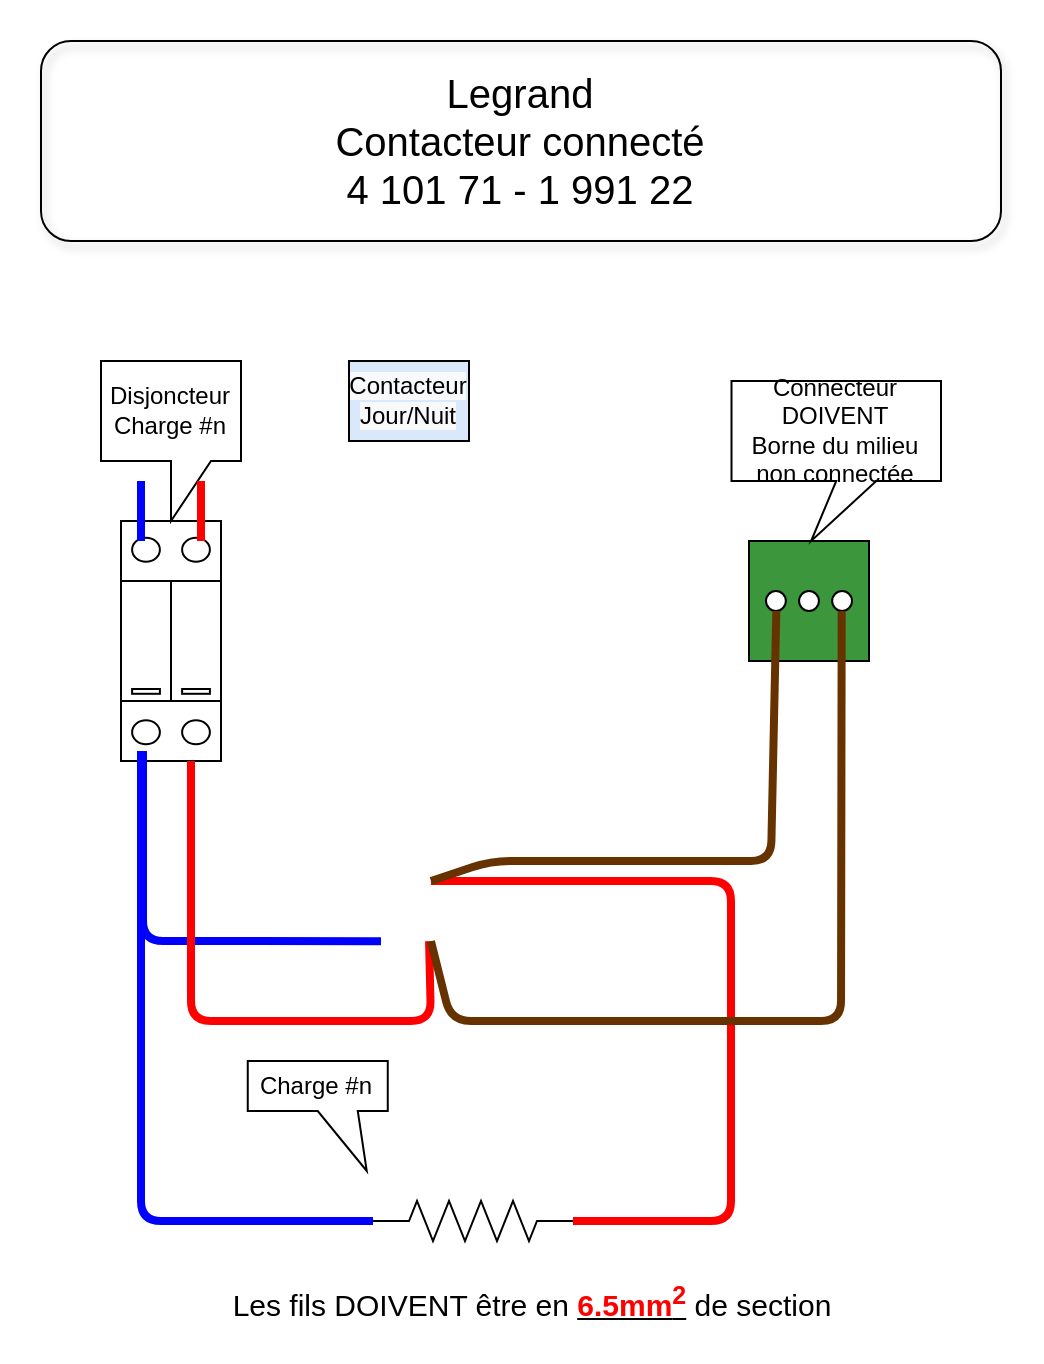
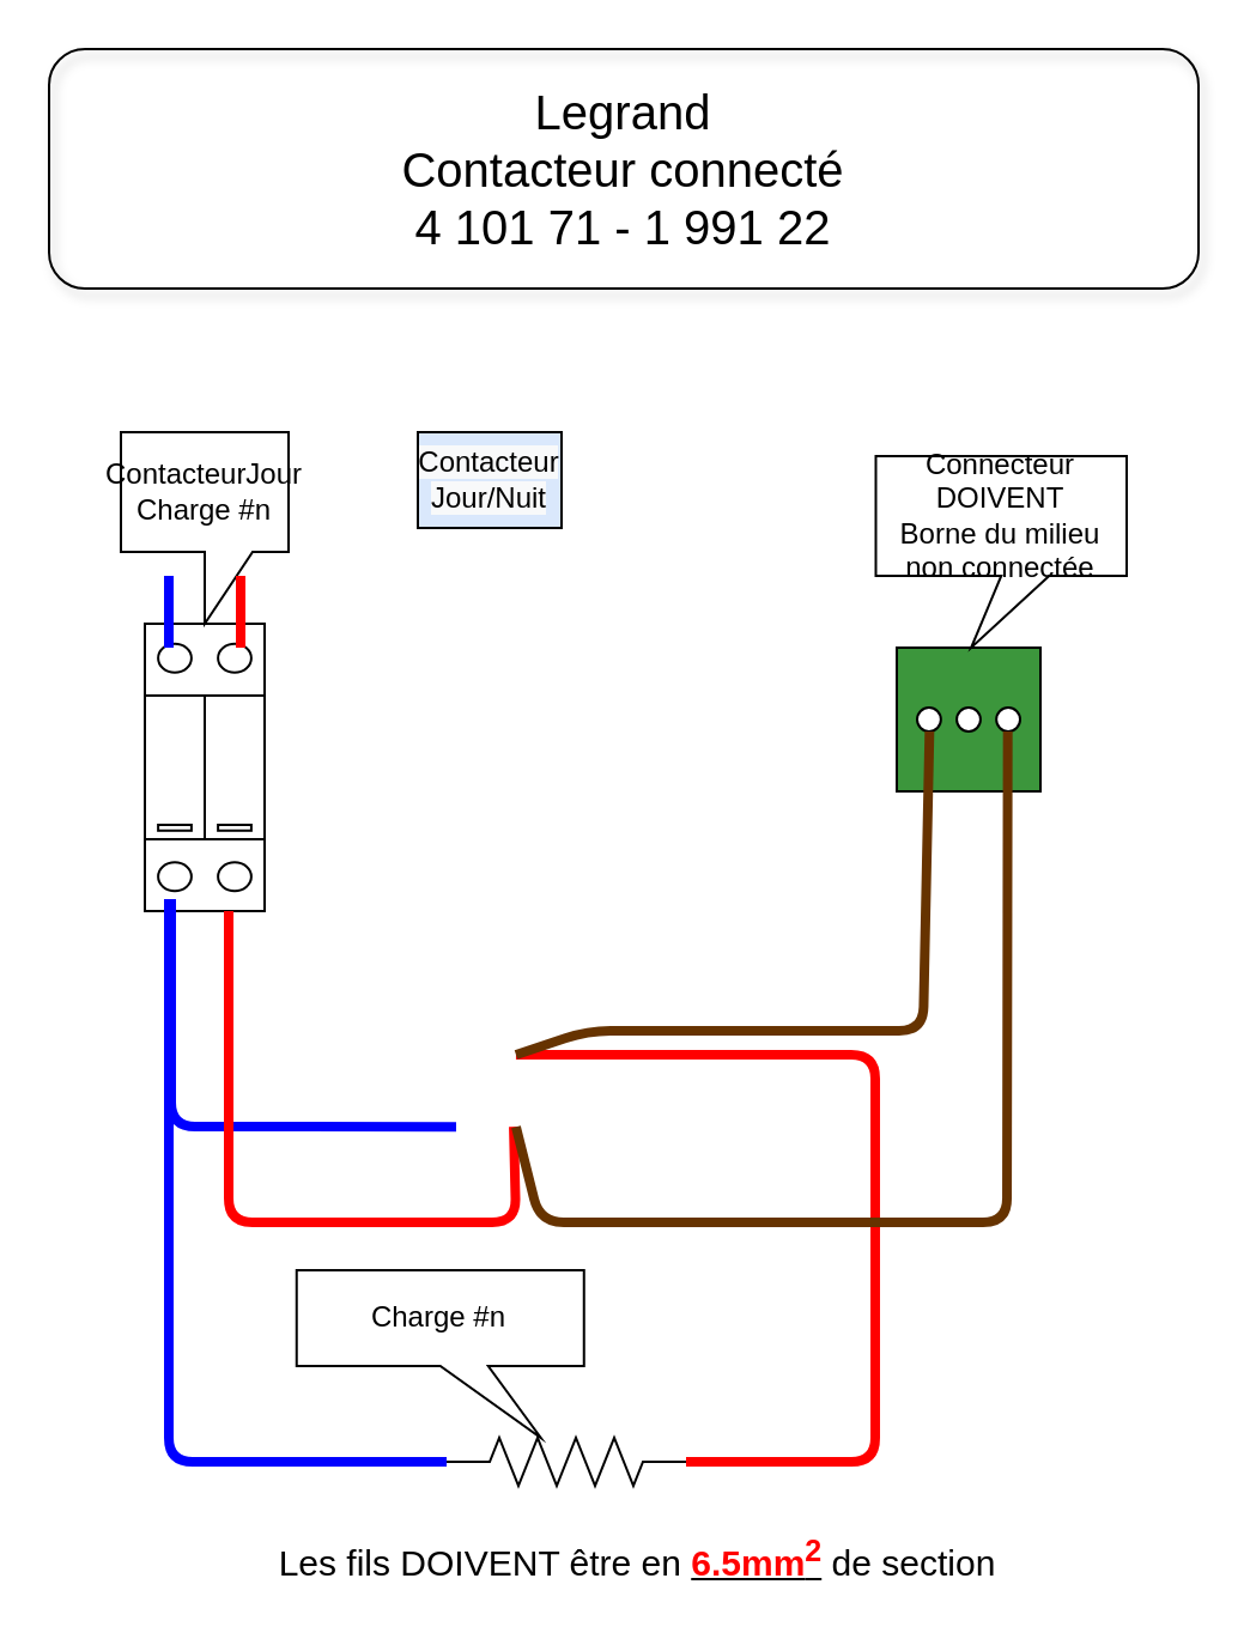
- <mxCell id="9" value="Disjoncteur&lt;br&gt;Charge #n" style="shape=callout;whiteSpace=wrap;html=1;perimeter=calloutPerimeter;" parent="1" vertex="1"><mxGeometry x="50" y="180" width="70" height="80" as="geometry" /></mxCell>
+ <mxCell id="9" value="ContacteurJour&lt;br&gt;Charge #n" style="shape=callout;whiteSpace=wrap;html=1;perimeter=calloutPerimeter;" parent="1" vertex="1"><mxGeometry x="50" y="180" width="70" height="80" as="geometry" /></mxCell>
- <mxCell id="11" value="Charge #n" style="shape=callout;whiteSpace=wrap;html=1;perimeter=calloutPerimeter;direction=east;position2=0.85;" parent="1" vertex="1"><mxGeometry x="123.38" y="530" width="70" height="55" as="geometry" /></mxCell>
+ <mxCell id="11" value="Charge #n" style="shape=callout;whiteSpace=wrap;html=1;perimeter=calloutPerimeter;direction=east;position2=0.85;" parent="1" vertex="1"><mxGeometry x="123.38" y="530" width="120" height="70" as="geometry" /></mxCell>
